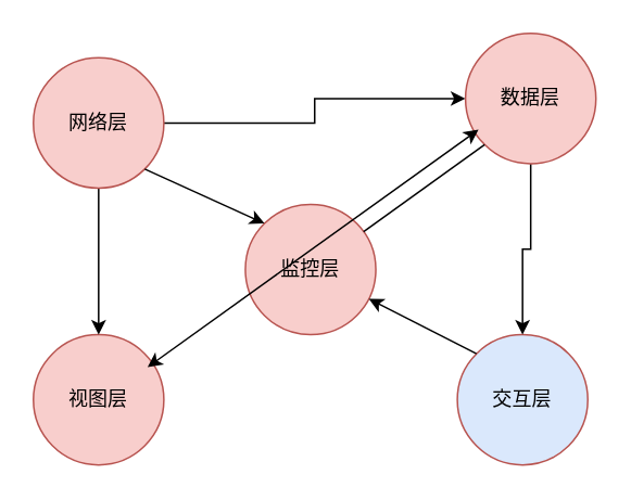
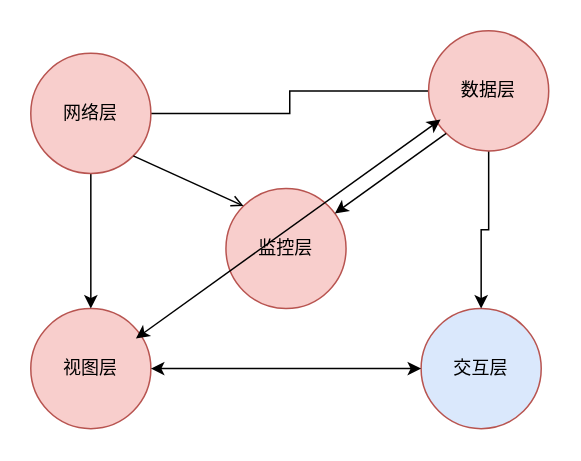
- <mxCell id="4" style="edgeStyle=orthogonalEdgeStyle;rounded=0;orthogonalLoop=1;jettySize=auto;html=1;" edge="1" parent="1" source="6" target="8"><mxGeometry relative="1" as="geometry" /></mxCell>
+ <mxCell id="4" style="edgeStyle=orthogonalEdgeStyle;rounded=0;orthogonalLoop=1;jettySize=auto;html=1;endArrow=none;" edge="1" parent="1" source="6" target="8"><mxGeometry relative="1" as="geometry" /></mxCell>
- <mxCell id="11" value="" style="endArrow=classic;html=1;rounded=0;entryX=0;entryY=0;entryDx=0;entryDy=0;exitX=1;exitY=1;exitDx=0;exitDy=0;" edge="1" parent="1" source="6" target="9"><mxGeometry width="50" height="50" relative="1" as="geometry"><mxPoint x="104" y="236" as="sourcePoint" /><mxPoint x="172" y="203" as="targetPoint" /></mxGeometry></mxCell>
+ <mxCell id="11" value="" style="endArrow=open;html=1;rounded=0;entryX=0;entryY=0;entryDx=0;entryDy=0;exitX=1;exitY=1;exitDx=0;exitDy=0;" edge="1" parent="1" source="6" target="9"><mxGeometry width="50" height="50" relative="1" as="geometry"><mxPoint x="104" y="236" as="sourcePoint" /><mxPoint x="172" y="203" as="targetPoint" /></mxGeometry></mxCell>
- <mxCell id="12" value="" style="endArrow=none;html=1;rounded=0;exitX=0;exitY=1;exitDx=0;exitDy=0;" edge="1" parent="1" source="8" target="9"><mxGeometry width="50" height="50" relative="1" as="geometry"><mxPoint x="114" y="246" as="sourcePoint" /><mxPoint x="182" y="213" as="targetPoint" /></mxGeometry></mxCell>
+ <mxCell id="12" value="" style="endArrow=classic;html=1;rounded=0;exitX=0;exitY=1;exitDx=0;exitDy=0;" edge="1" parent="1" source="8" target="9"><mxGeometry width="50" height="50" relative="1" as="geometry"><mxPoint x="114" y="246" as="sourcePoint" /><mxPoint x="182" y="213" as="targetPoint" /></mxGeometry></mxCell>
- <mxCell id="10" value="" style="endArrow=classic;html=1;rounded=0;exitX=0;exitY=0;exitDx=0;exitDy=0;" edge="1" parent="1" source="3" target="9"><mxGeometry width="50" height="50" relative="1" as="geometry"><mxPoint x="180" y="295" as="sourcePoint" /><mxPoint x="230" y="245" as="targetPoint" /></mxGeometry></mxCell>
+ <mxCell id="13" value="" style="endArrow=classic;startArrow=classic;html=1;rounded=0;entryX=0;entryY=0.5;entryDx=0;entryDy=0;" edge="1" parent="1" source="2" target="3"><mxGeometry width="50" height="50" relative="1" as="geometry"><mxPoint x="240" y="275" as="sourcePoint" /><mxPoint x="290" y="225" as="targetPoint" /></mxGeometry></mxCell>
